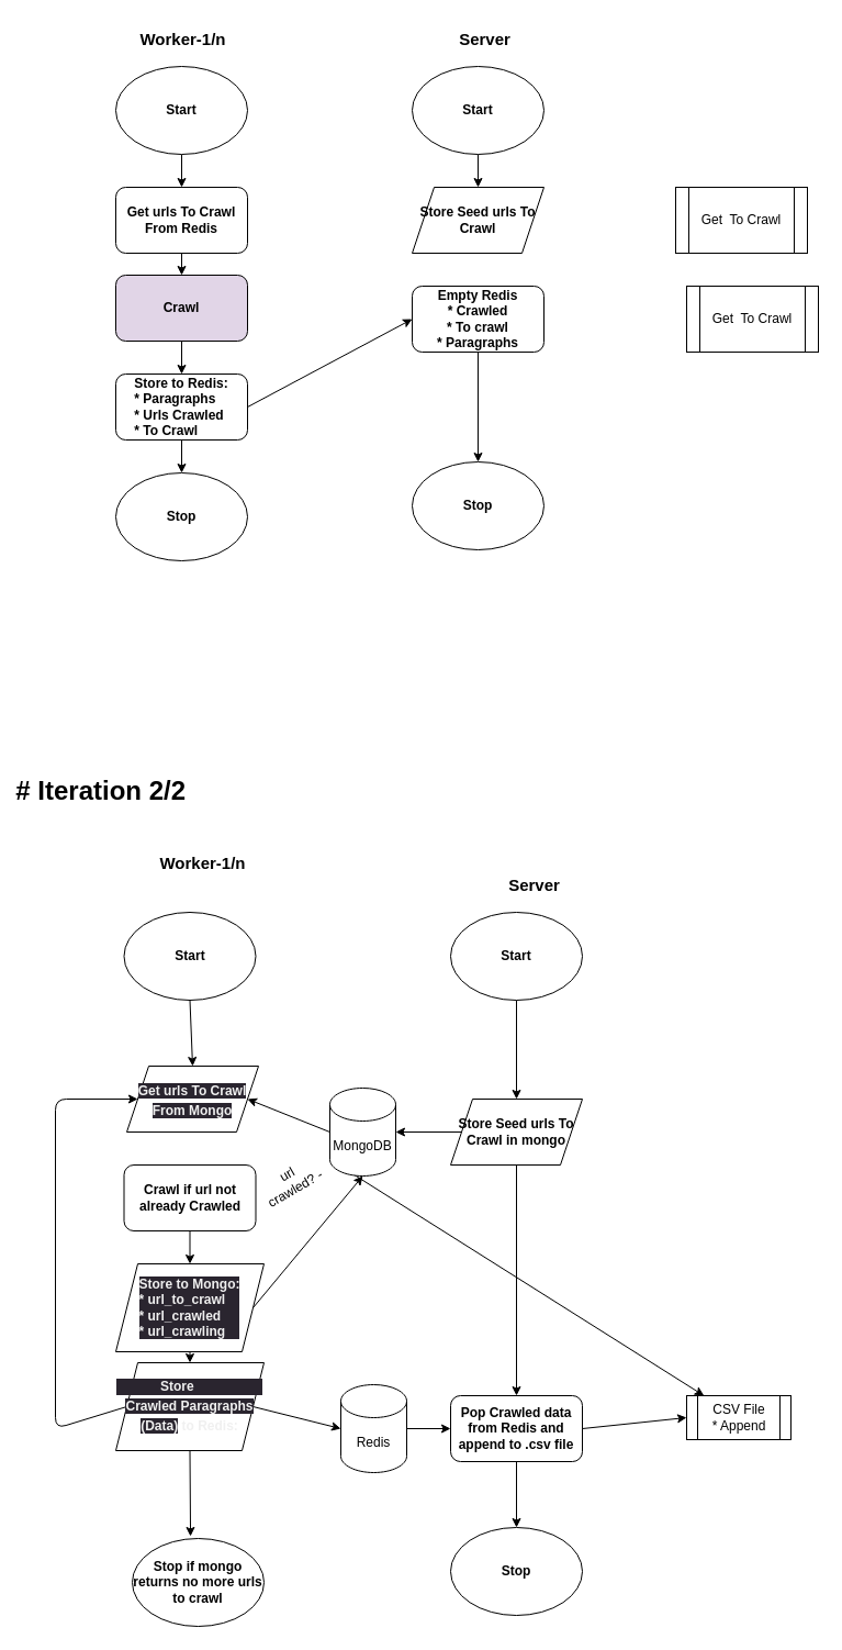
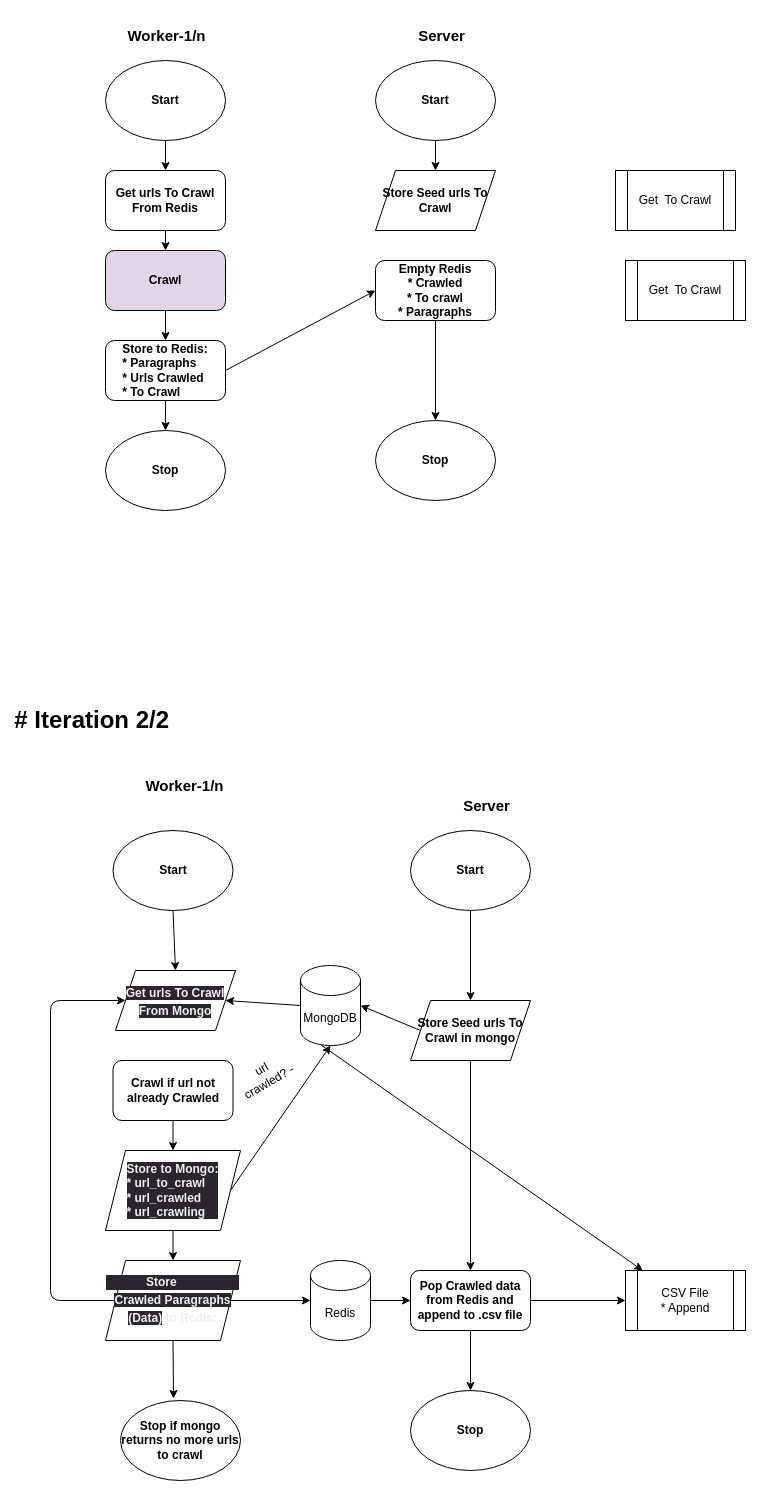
- <mxCell id="42" value="MongoDB" style="shape=cylinder3;whiteSpace=wrap;html=1;boundedLbl=1;backgroundOutline=1;size=15;" vertex="1" parent="1"><mxGeometry x="300" y="990" width="60" height="80" as="geometry" /></mxCell>
+ <mxCell id="42" value="MongoDB" style="shape=cylinder3;whiteSpace=wrap;html=1;boundedLbl=1;backgroundOutline=1;size=15;" vertex="1" parent="1"><mxGeometry x="300" y="965" width="60" height="80" as="geometry" /></mxCell>
- <mxCell id="51" value="&lt;div style=&quot;border-color: rgb(0, 0, 0); color: rgb(240, 240, 240); font-family: Helvetica; font-size: 12px; font-style: normal; font-variant-ligatures: normal; font-variant-caps: normal; font-weight: 700; letter-spacing: normal; orphans: 2; text-indent: 0px; text-transform: none; widows: 2; word-spacing: 0px; -webkit-text-stroke-width: 0px; background-color: rgb(42, 37, 47); text-decoration-thickness: initial; text-decoration-style: initial; text-decoration-color: initial; text-align: left;&quot;&gt;&lt;span style=&quot;border-color: rgb(0, 0, 0); background-color: initial;&quot;&gt;&amp;nbsp; &amp;nbsp; &amp;nbsp; &amp;nbsp; &amp;nbsp; &amp;nbsp; Store&amp;nbsp;&lt;/span&gt;&lt;/div&gt;&lt;span style=&quot;border-color: rgb(0, 0, 0); color: rgb(240, 240, 240); font-family: Helvetica; font-size: 12px; font-style: normal; font-variant-ligatures: normal; font-variant-caps: normal; font-weight: 700; letter-spacing: normal; orphans: 2; text-indent: 0px; text-transform: none; widows: 2; word-spacing: 0px; -webkit-text-stroke-width: 0px; background-color: rgb(42, 37, 47); text-decoration-thickness: initial; text-decoration-style: initial; text-decoration-color: initial; text-align: left;&quot;&gt;Crawled Paragraphs (Data)&lt;/span&gt;&lt;span style=&quot;border-color: rgb(0, 0, 0); color: rgb(240, 240, 240); font-family: Helvetica; font-size: 12px; font-style: normal; font-variant-ligatures: normal; font-variant-caps: normal; font-weight: 700; letter-spacing: normal; orphans: 2; text-indent: 0px; text-transform: none; widows: 2; word-spacing: 0px; -webkit-text-stroke-width: 0px; background-color: initial; text-decoration-thickness: initial; text-decoration-style: initial; text-decoration-color: initial; text-align: left;&quot;&gt;&amp;nbsp;to Redis:&lt;/span&gt;" style="shape=parallelogram;perimeter=parallelogramPerimeter;whiteSpace=wrap;html=1;fixedSize=1;fontSize=15;" vertex="1" parent="1"><mxGeometry x="105" y="1240" width="135" height="80" as="geometry" /></mxCell>
+ <mxCell id="51" value="&lt;div style=&quot;border-color: rgb(0, 0, 0); color: rgb(240, 240, 240); font-family: Helvetica; font-size: 12px; font-style: normal; font-variant-ligatures: normal; font-variant-caps: normal; font-weight: 700; letter-spacing: normal; orphans: 2; text-indent: 0px; text-transform: none; widows: 2; word-spacing: 0px; -webkit-text-stroke-width: 0px; background-color: rgb(42, 37, 47); text-decoration-thickness: initial; text-decoration-style: initial; text-decoration-color: initial; text-align: left;&quot;&gt;&lt;span style=&quot;border-color: rgb(0, 0, 0); background-color: initial;&quot;&gt;&amp;nbsp; &amp;nbsp; &amp;nbsp; &amp;nbsp; &amp;nbsp; &amp;nbsp; Store&amp;nbsp;&lt;/span&gt;&lt;/div&gt;&lt;span style=&quot;border-color: rgb(0, 0, 0); color: rgb(240, 240, 240); font-family: Helvetica; font-size: 12px; font-style: normal; font-variant-ligatures: normal; font-variant-caps: normal; font-weight: 700; letter-spacing: normal; orphans: 2; text-indent: 0px; text-transform: none; widows: 2; word-spacing: 0px; -webkit-text-stroke-width: 0px; background-color: rgb(42, 37, 47); text-decoration-thickness: initial; text-decoration-style: initial; text-decoration-color: initial; text-align: left;&quot;&gt;Crawled Paragraphs (Data)&lt;/span&gt;&lt;span style=&quot;border-color: rgb(0, 0, 0); color: rgb(240, 240, 240); font-family: Helvetica; font-size: 12px; font-style: normal; font-variant-ligatures: normal; font-variant-caps: normal; font-weight: 700; letter-spacing: normal; orphans: 2; text-indent: 0px; text-transform: none; widows: 2; word-spacing: 0px; -webkit-text-stroke-width: 0px; background-color: initial; text-decoration-thickness: initial; text-decoration-style: initial; text-decoration-color: initial; text-align: left;&quot;&gt;&amp;nbsp;to Redis:&lt;/span&gt;" style="shape=parallelogram;perimeter=parallelogramPerimeter;whiteSpace=wrap;html=1;fixedSize=1;fontSize=15;" vertex="1" parent="1"><mxGeometry x="105" y="1260" width="135" height="80" as="geometry" /></mxCell>
- <mxCell id="36" value="CSV File&lt;br&gt;* Append" style="shape=process;whiteSpace=wrap;html=1;backgroundOutline=1;" vertex="1" parent="1"><mxGeometry x="625" y="1270" width="95" height="40" as="geometry" /></mxCell>
+ <mxCell id="36" value="CSV File&lt;br&gt;* Append" style="shape=process;whiteSpace=wrap;html=1;backgroundOutline=1;" vertex="1" parent="1"><mxGeometry x="625" y="1270" width="120" height="60" as="geometry" /></mxCell>
